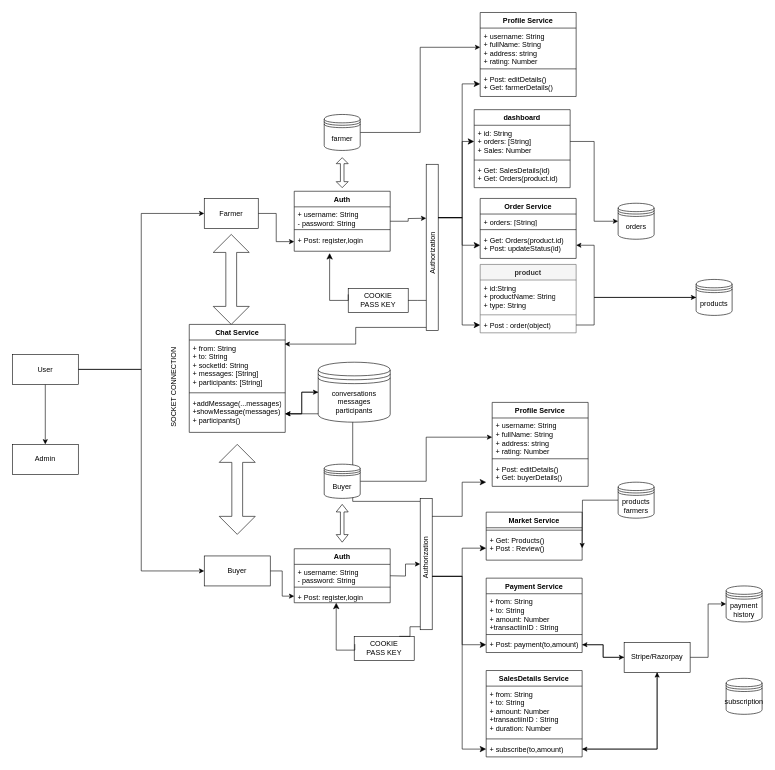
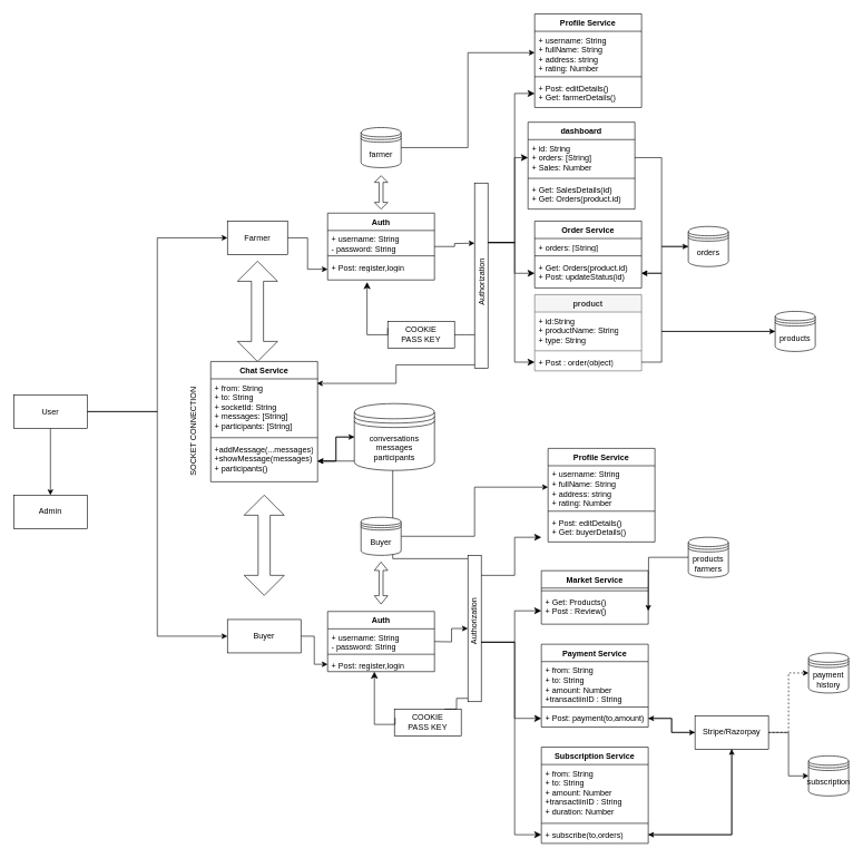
+ <mxCell id="61" value="" style="edgeStyle=orthogonalEdgeStyle;rounded=0;orthogonalLoop=1;jettySize=auto;html=1;" edge="1" parent="1" source="62" target="26"><mxGeometry relative="1" as="geometry"><Array as="points"><mxPoint x="990" y="368" /><mxPoint x="990" y="408" /></Array></mxGeometry></mxCell>
- <mxCell id="74" style="edgeStyle=orthogonalEdgeStyle;rounded=0;orthogonalLoop=1;jettySize=auto;html=1;exitX=1;exitY=0.5;exitDx=0;exitDy=0;entryX=0;entryY=0.5;entryDx=0;entryDy=0;" edge="1" parent="1" source="78" target="65"><mxGeometry relative="1" as="geometry" /></mxCell>
+ <mxCell id="74" style="edgeStyle=orthogonalEdgeStyle;rounded=0;orthogonalLoop=1;jettySize=auto;html=1;exitX=1;exitY=0.5;exitDx=0;exitDy=0;entryX=0;entryY=0.5;entryDx=0;entryDy=0;dashed=1;" edge="1" parent="1" source="78" target="65"><mxGeometry relative="1" as="geometry" /></mxCell>
- <mxCell id="38" value="SalesDetails Service" style="swimlane;fontStyle=1;align=center;verticalAlign=top;childLayout=stackLayout;horizontal=1;startSize=26;horizontalStack=0;resizeParent=1;resizeParentMax=0;resizeLast=0;collapsible=1;marginBottom=0;whiteSpace=wrap;html=1;" vertex="1" parent="1"><mxGeometry x="810" y="1117" width="160" height="144" as="geometry" /></mxCell>
+ <mxCell id="38" value="Subscription Service" style="swimlane;fontStyle=1;align=center;verticalAlign=top;childLayout=stackLayout;horizontal=1;startSize=26;horizontalStack=0;resizeParent=1;resizeParentMax=0;resizeLast=0;collapsible=1;marginBottom=0;whiteSpace=wrap;html=1;" vertex="1" parent="1"><mxGeometry x="810" y="1117" width="160" height="144" as="geometry" /></mxCell>
+ <mxCell id="77" style="edgeStyle=orthogonalEdgeStyle;rounded=0;orthogonalLoop=1;jettySize=auto;html=1;exitX=1;exitY=0.5;exitDx=0;exitDy=0;entryX=0;entryY=0.5;entryDx=0;entryDy=0;" edge="1" parent="1" source="78" target="66"><mxGeometry relative="1" as="geometry" /></mxCell>
- <mxCell id="41" value="+ subscribe(to,amount)" style="text;strokeColor=none;fillColor=none;align=left;verticalAlign=top;spacingLeft=4;spacingRight=4;overflow=hidden;rotatable=0;points=[[0,0.5],[1,0.5]];portConstraint=eastwest;whiteSpace=wrap;html=1;" vertex="1" parent="38"><mxGeometry y="118" width="160" height="26" as="geometry" /></mxCell>
+ <mxCell id="41" value="+ subscribe(to,orders)" style="text;strokeColor=none;fillColor=none;align=left;verticalAlign=top;spacingLeft=4;spacingRight=4;overflow=hidden;rotatable=0;points=[[0,0.5],[1,0.5]];portConstraint=eastwest;whiteSpace=wrap;html=1;" vertex="1" parent="38"><mxGeometry y="118" width="160" height="26" as="geometry" /></mxCell>
